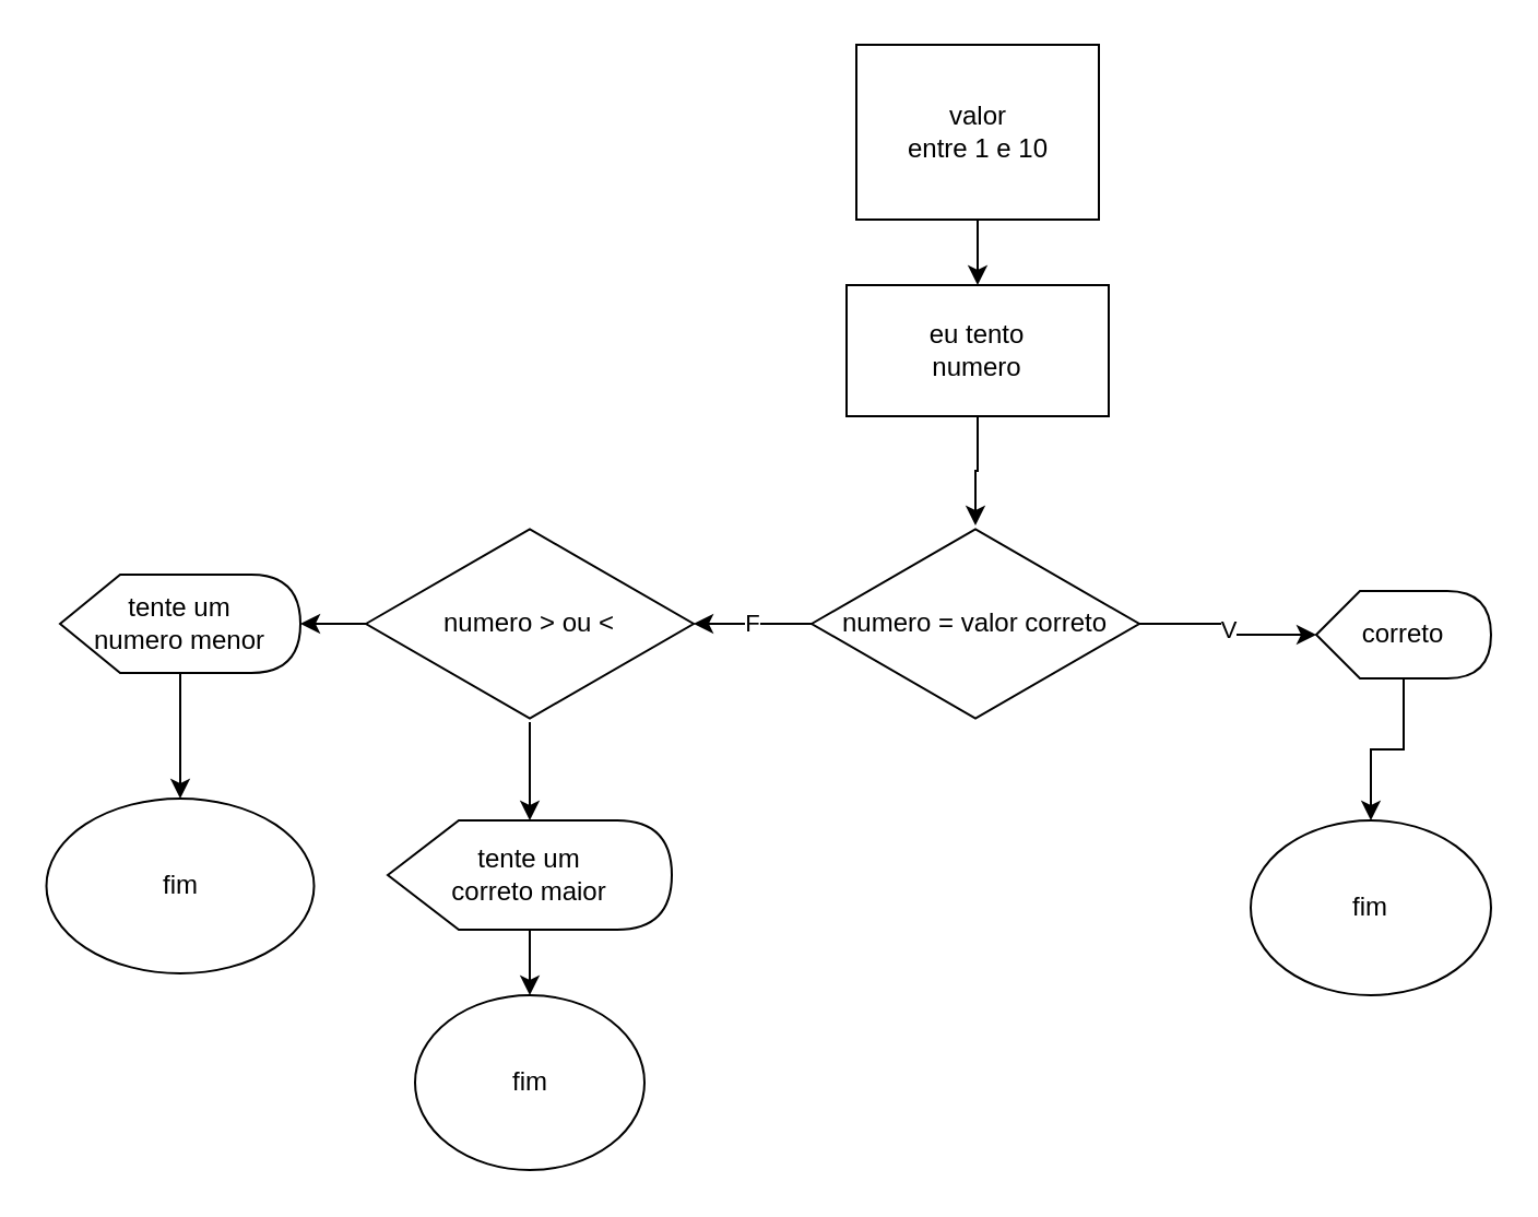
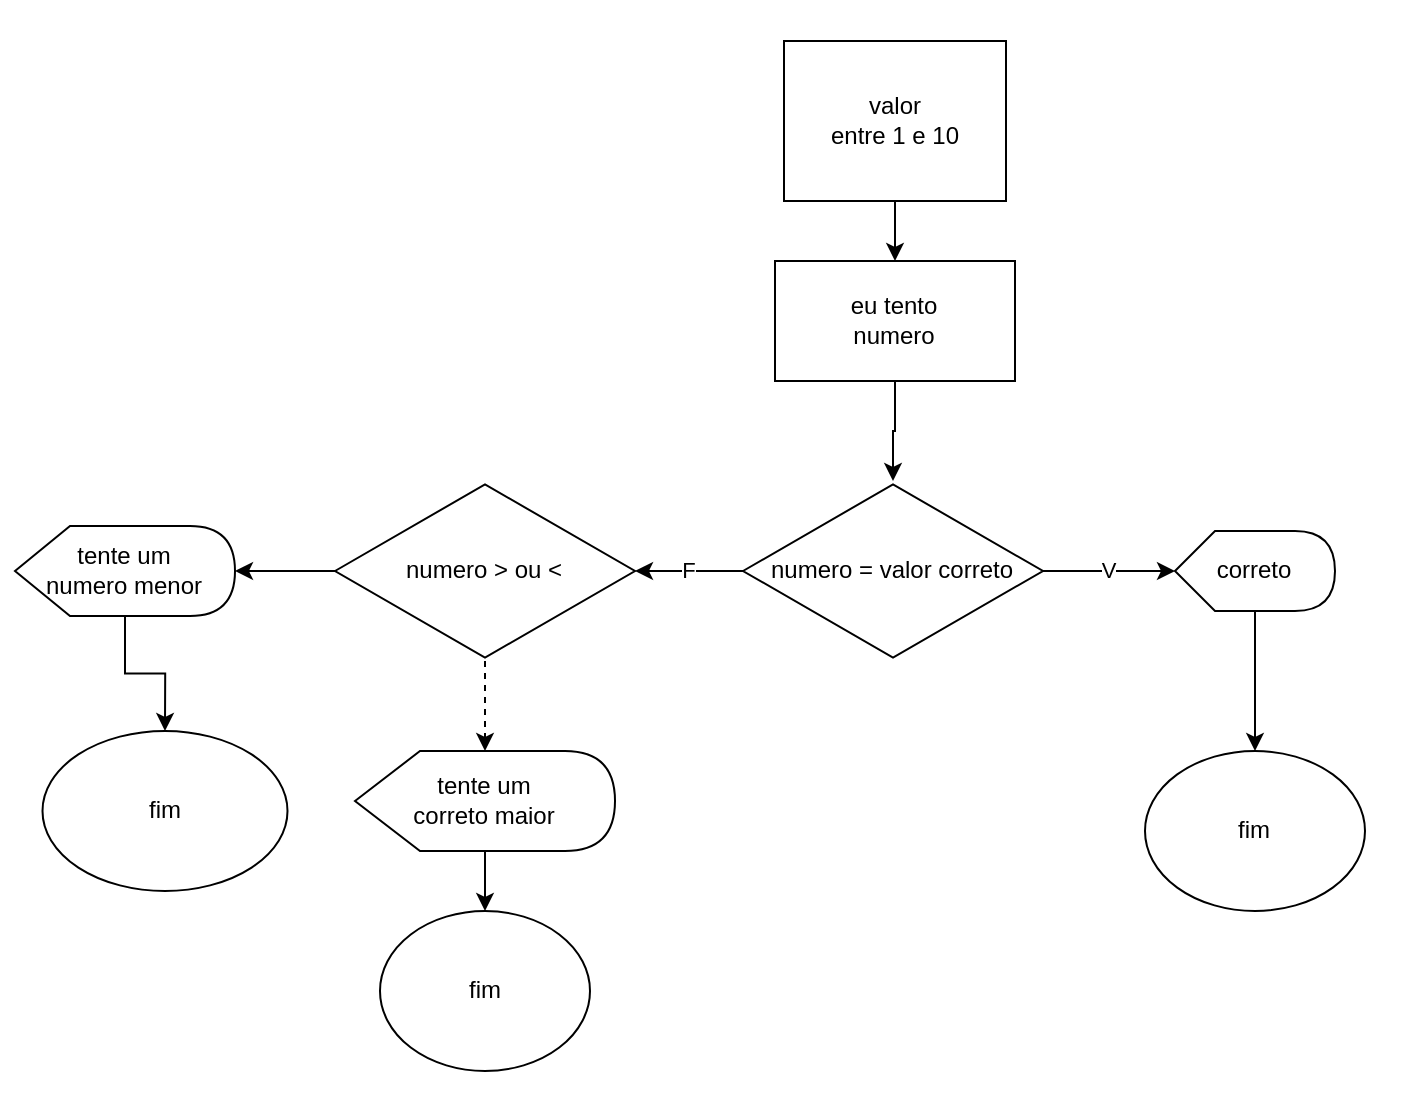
- <mxCell id="16" value="tente um&lt;br&gt;numero menor" style="shape=display;whiteSpace=wrap;html=1;" vertex="1" parent="1"><mxGeometry x="27" y="262.5" width="110" height="45" as="geometry" /></mxCell>
+ <mxCell id="16" value="tente um&lt;br&gt;numero menor" style="shape=display;whiteSpace=wrap;html=1;" vertex="1" parent="1"><mxGeometry x="7" y="262.5" width="110" height="45" as="geometry" /></mxCell>
- <mxCell id="10" value="correto" style="shape=display;whiteSpace=wrap;html=1;" vertex="1" parent="1"><mxGeometry x="602" y="270" width="80" height="40" as="geometry" /></mxCell>
+ <mxCell id="10" value="correto" style="shape=display;whiteSpace=wrap;html=1;" vertex="1" parent="1"><mxGeometry x="587" y="265" width="80" height="40" as="geometry" /></mxCell>
- <mxCell id="13" value="" style="edgeStyle=orthogonalEdgeStyle;rounded=0;orthogonalLoop=1;jettySize=auto;html=1;" edge="1" parent="1" source="14" target="19"><mxGeometry relative="1" as="geometry" /></mxCell>
+ <mxCell id="13" value="" style="edgeStyle=orthogonalEdgeStyle;rounded=0;orthogonalLoop=1;jettySize=auto;html=1;dashed=1;" edge="1" parent="1" source="14" target="19"><mxGeometry relative="1" as="geometry" /></mxCell>
